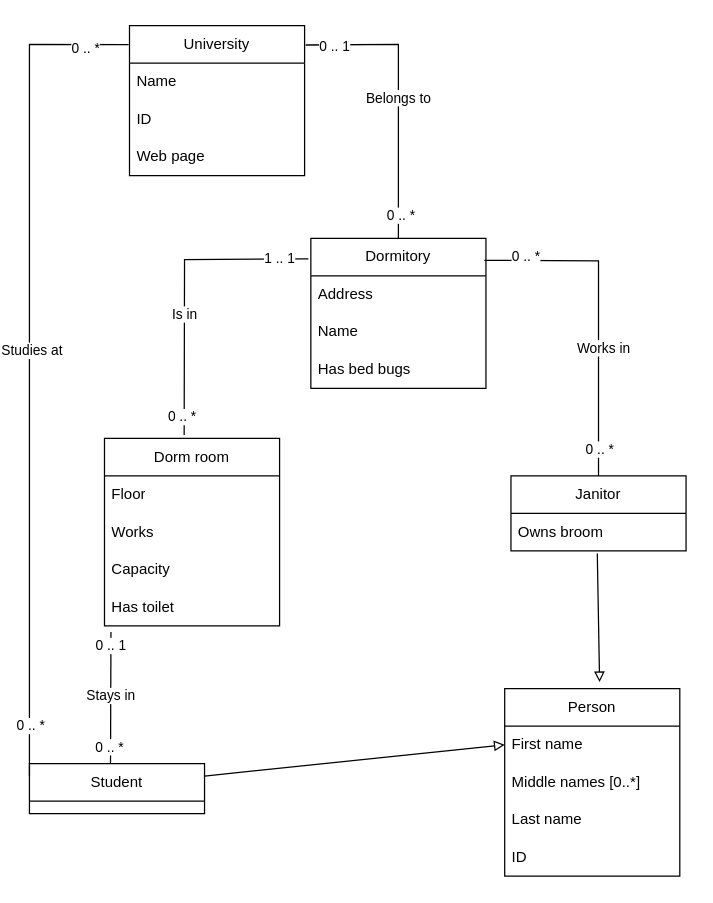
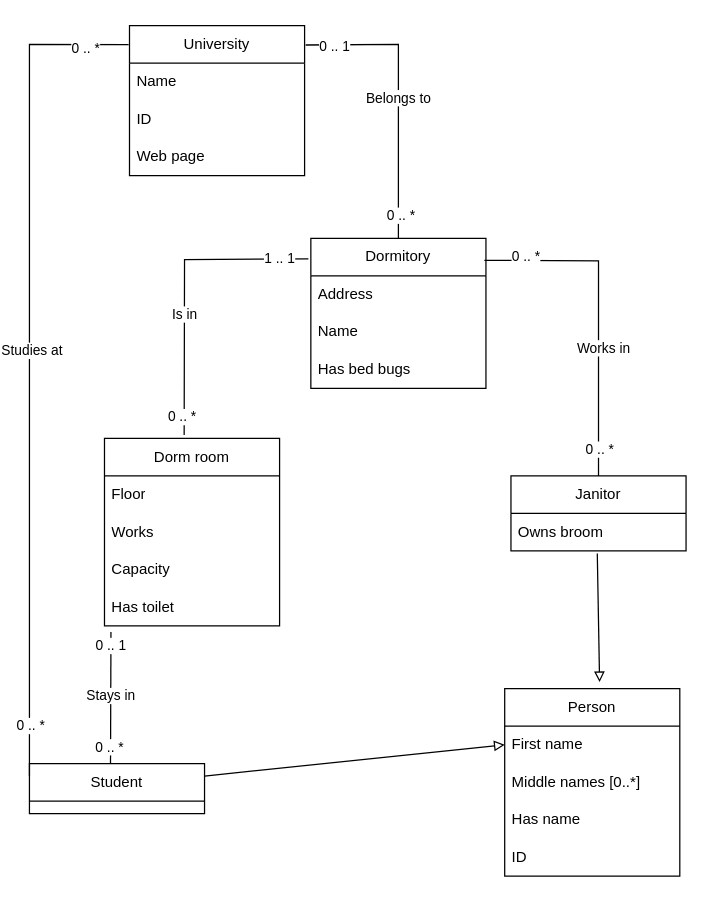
- <mxCell id="14" value="Last name" style="text;strokeColor=none;fillColor=none;align=left;verticalAlign=middle;spacingLeft=4;spacingRight=4;overflow=hidden;points=[[0,0.5],[1,0.5]];portConstraint=eastwest;rotatable=0;whiteSpace=wrap;html=1;" parent="11" vertex="1"><mxGeometry y="90" width="140" height="30" as="geometry" /></mxCell>
+ <mxCell id="14" value="Has name" style="text;strokeColor=none;fillColor=none;align=left;verticalAlign=middle;spacingLeft=4;spacingRight=4;overflow=hidden;points=[[0,0.5],[1,0.5]];portConstraint=eastwest;rotatable=0;whiteSpace=wrap;html=1;" parent="11" vertex="1"><mxGeometry y="90" width="140" height="30" as="geometry" /></mxCell>
